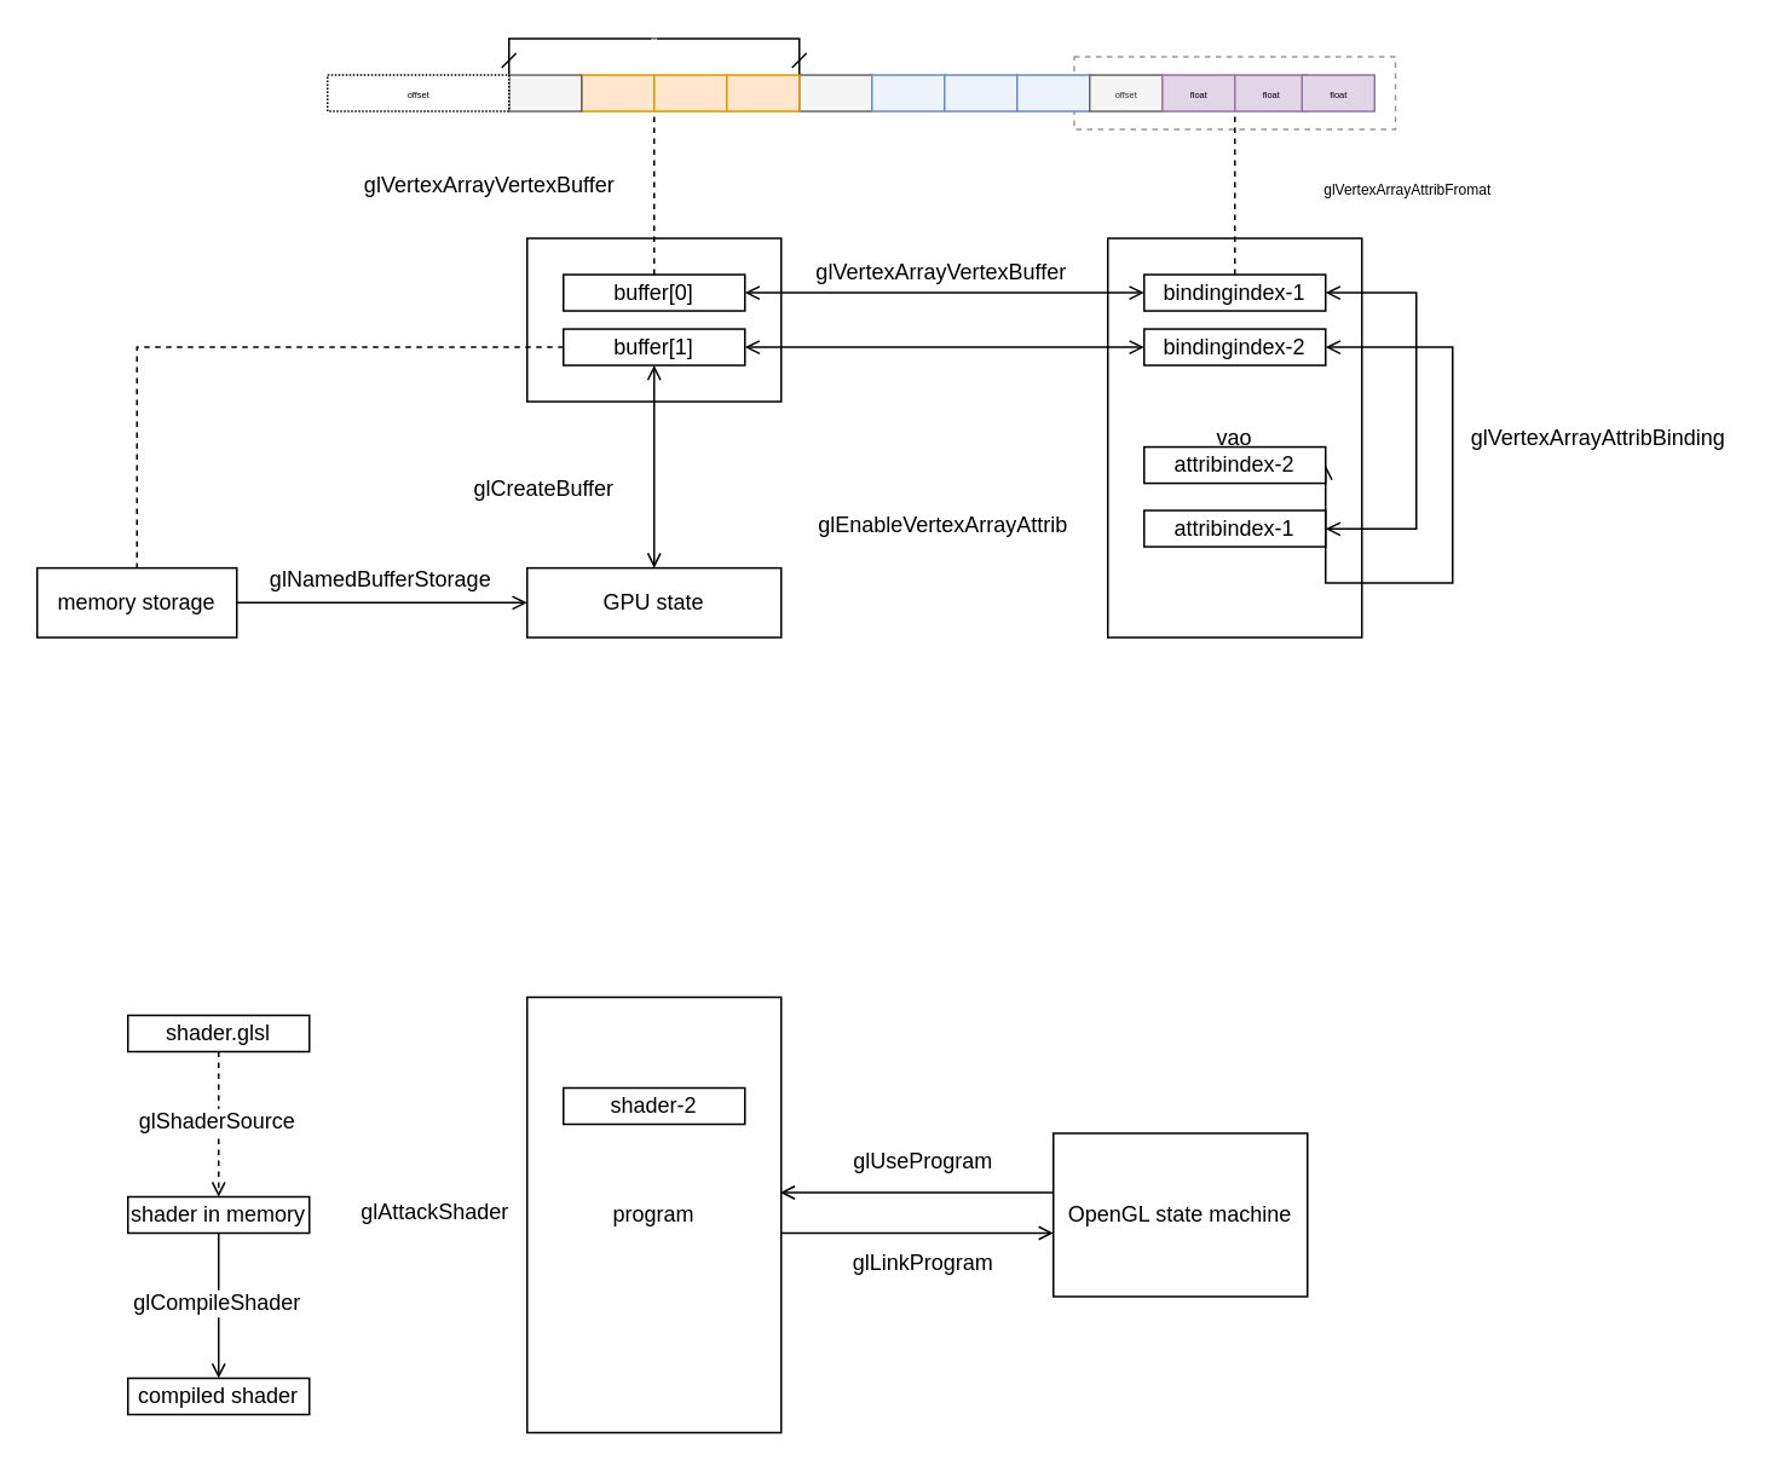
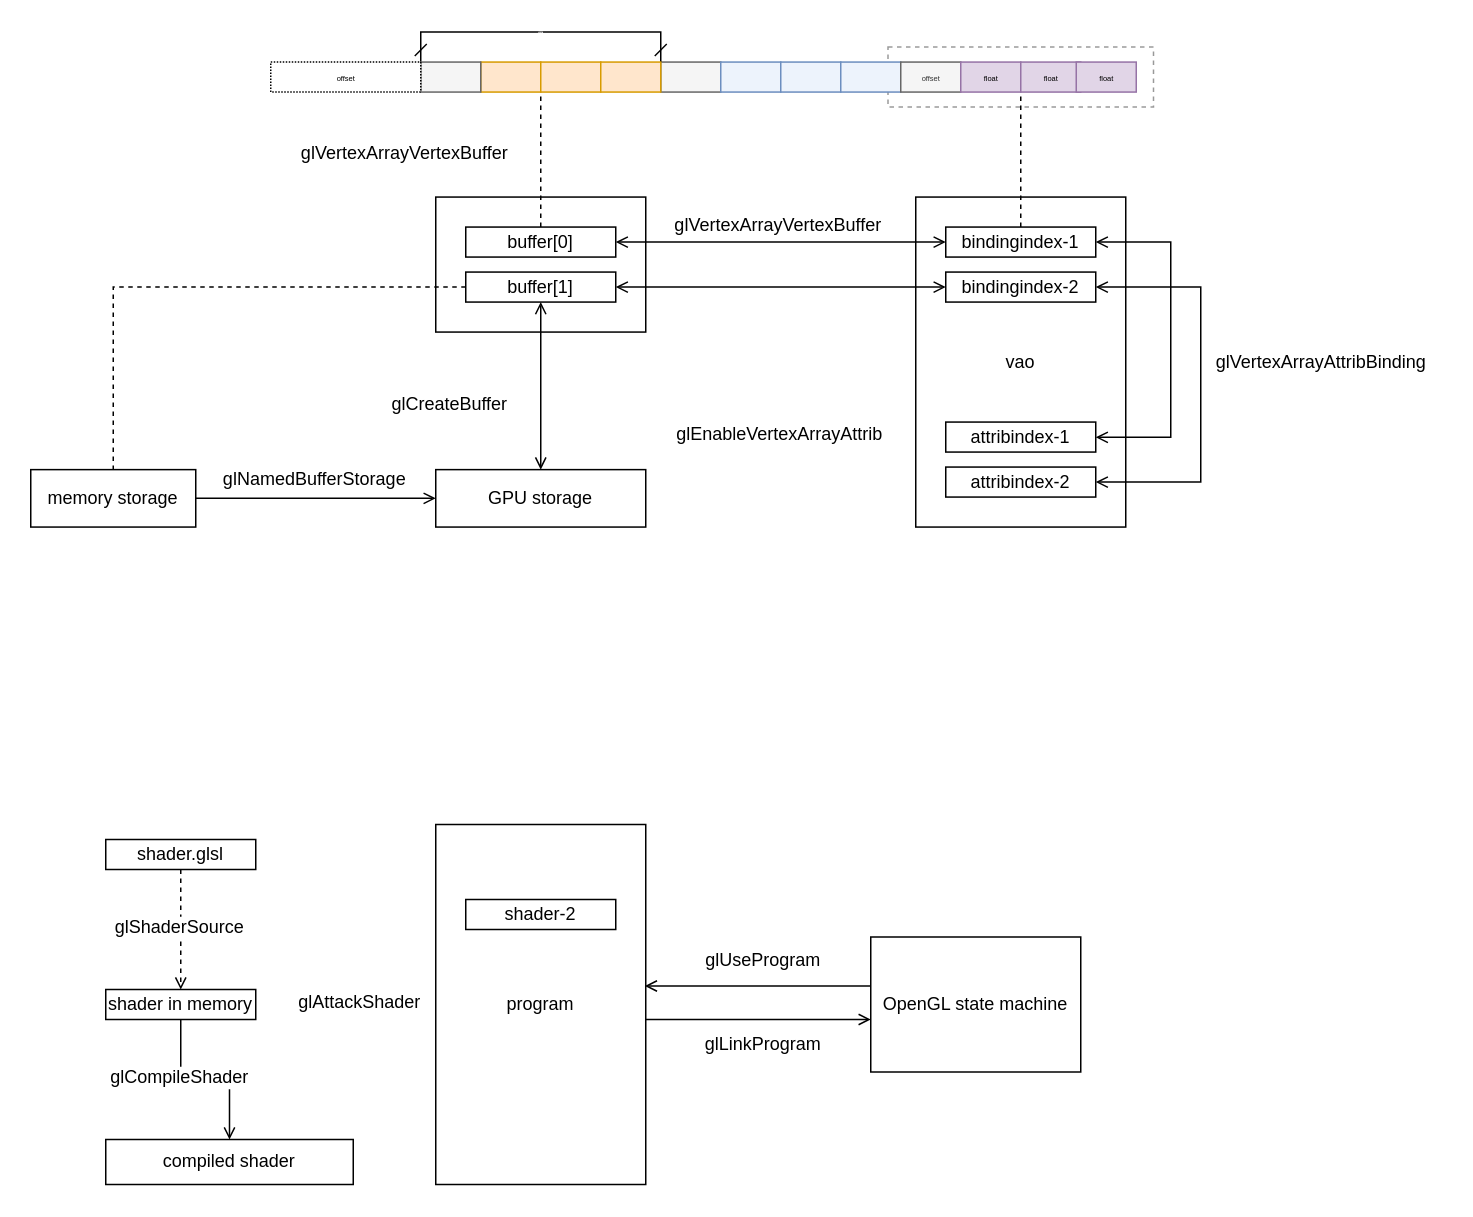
- <mxCell id="34" value="glVertexArrayAttribFromat" style="text;html=1;align=center;verticalAlign=middle;resizable=0;points=[];;autosize=1;fontSize=8;fontStyle=0" vertex="1" parent="1"><mxGeometry x="700" y="93.71" width="150" height="20" as="geometry" /></mxCell>
- <mxCell id="21" value="attribindex-2" style="rounded=0;whiteSpace=wrap;html=1;" vertex="1" parent="1"><mxGeometry x="630" y="245.71" width="100" height="20" as="geometry" /></mxCell>
+ <mxCell id="21" value="attribindex-2" style="rounded=0;whiteSpace=wrap;html=1;" vertex="1" parent="1"><mxGeometry x="630" y="310.71" width="100" height="20" as="geometry" /></mxCell>
- <mxCell id="19" value="GPU state" style="rounded=0;whiteSpace=wrap;html=1;" vertex="1" parent="1"><mxGeometry x="290" y="312.42" width="140" height="38.29" as="geometry" /></mxCell>
+ <mxCell id="19" value="GPU storage" style="rounded=0;whiteSpace=wrap;html=1;" vertex="1" parent="1"><mxGeometry x="290" y="312.42" width="140" height="38.29" as="geometry" /></mxCell>
- <mxCell id="54" value="compiled shader" style="rounded=0;whiteSpace=wrap;html=1;" vertex="1" parent="1"><mxGeometry x="70" y="759" width="100" height="20" as="geometry" /></mxCell>
+ <mxCell id="54" value="compiled shader" style="rounded=0;whiteSpace=wrap;html=1;" vertex="1" parent="1"><mxGeometry x="70" y="759" width="165" height="30" as="geometry" /></mxCell>
